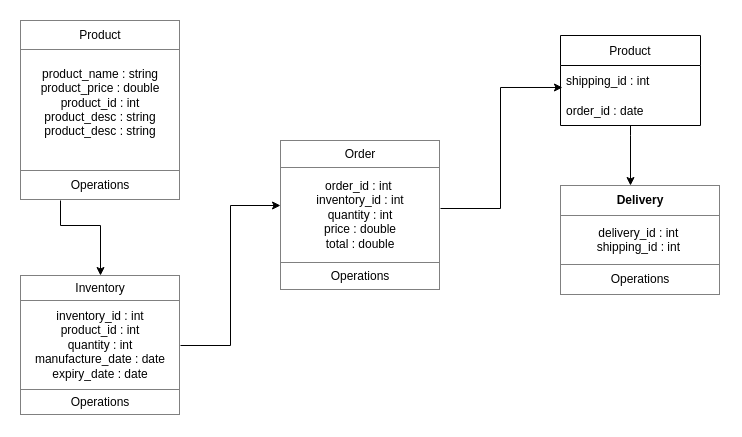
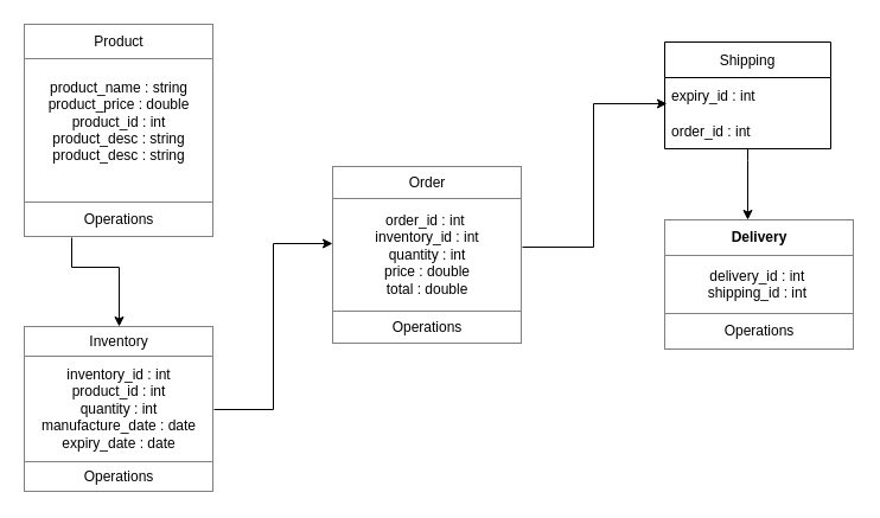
- <mxCell id="2" value="Product" style="swimlane;fontStyle=0;childLayout=stackLayout;horizontal=1;startSize=30;horizontalStack=0;resizeParent=1;resizeParentMax=0;resizeLast=0;collapsible=1;marginBottom=0;" vertex="1" parent="1"><mxGeometry x="560" y="35" width="140" height="90" as="geometry" /></mxCell>
+ <mxCell id="2" value="Shipping" style="swimlane;fontStyle=0;childLayout=stackLayout;horizontal=1;startSize=30;horizontalStack=0;resizeParent=1;resizeParentMax=0;resizeLast=0;collapsible=1;marginBottom=0;" vertex="1" parent="1"><mxGeometry x="560" y="35" width="140" height="90" as="geometry" /></mxCell>
- <mxCell id="3" value="shipping_id : int" style="text;strokeColor=none;fillColor=none;align=left;verticalAlign=middle;spacingLeft=4;spacingRight=4;overflow=hidden;points=[[0,0.5],[1,0.5]];portConstraint=eastwest;rotatable=0;" vertex="1" parent="2"><mxGeometry y="30" width="140" height="30" as="geometry" /></mxCell>
+ <mxCell id="3" value="expiry_id : int" style="text;strokeColor=none;fillColor=none;align=left;verticalAlign=middle;spacingLeft=4;spacingRight=4;overflow=hidden;points=[[0,0.5],[1,0.5]];portConstraint=eastwest;rotatable=0;" vertex="1" parent="2"><mxGeometry y="30" width="140" height="30" as="geometry" /></mxCell>
- <mxCell id="4" value="order_id : date" style="text;strokeColor=none;fillColor=none;align=left;verticalAlign=middle;spacingLeft=4;spacingRight=4;overflow=hidden;points=[[0,0.5],[1,0.5]];portConstraint=eastwest;rotatable=0;" vertex="1" parent="2"><mxGeometry y="60" width="140" height="30" as="geometry" /></mxCell>
+ <mxCell id="4" value="order_id : int" style="text;strokeColor=none;fillColor=none;align=left;verticalAlign=middle;spacingLeft=4;spacingRight=4;overflow=hidden;points=[[0,0.5],[1,0.5]];portConstraint=eastwest;rotatable=0;" vertex="1" parent="2"><mxGeometry y="60" width="140" height="30" as="geometry" /></mxCell>
